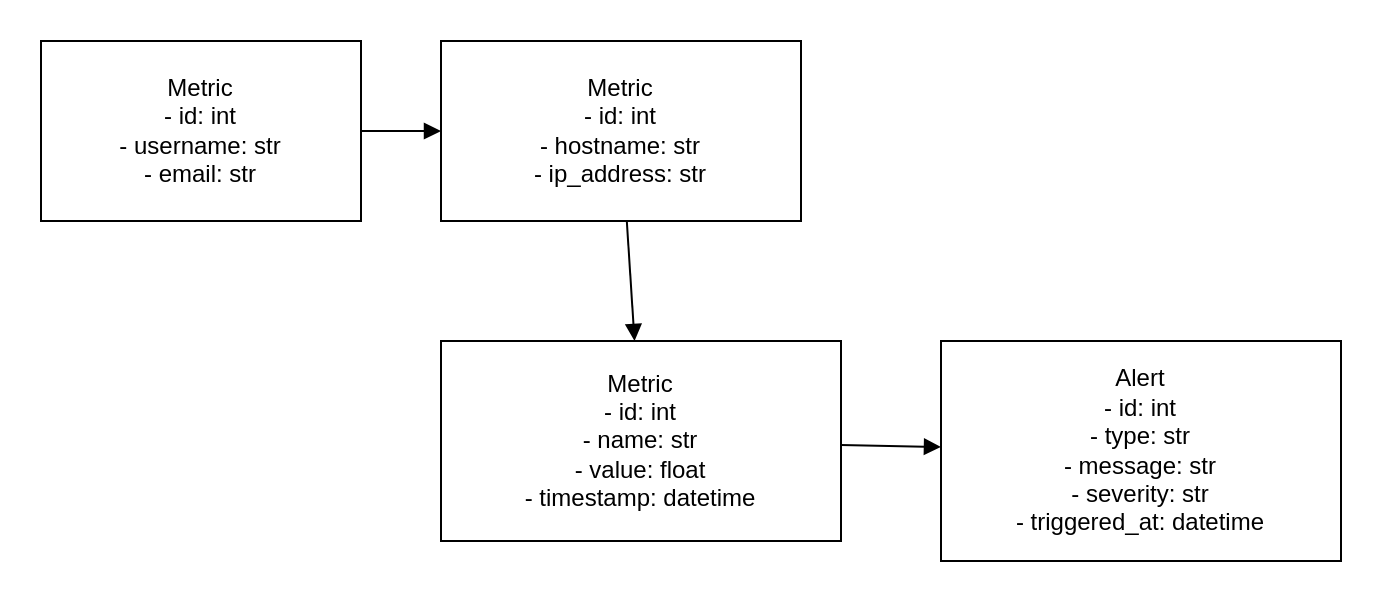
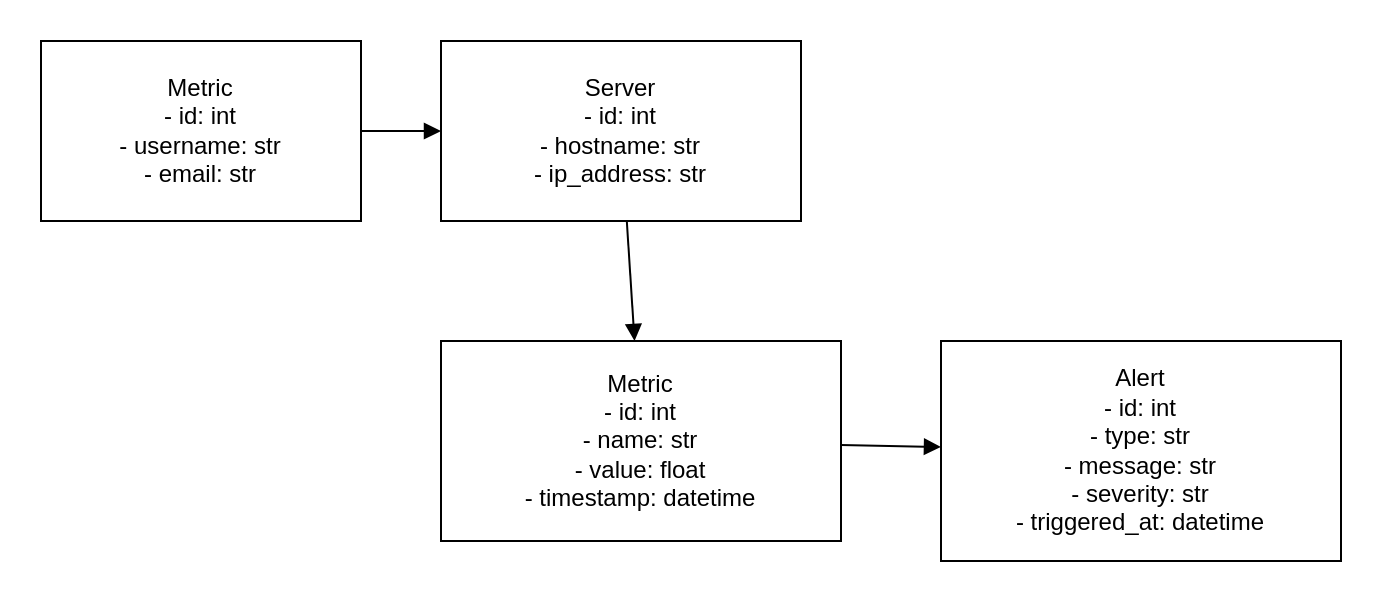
- <mxCell id="3" value="Metric&#10;- id: int&#10;- hostname: str&#10;- ip_address: str" style="shape=umlClass;whiteSpace=wrap;html=1;" vertex="1" parent="1"><mxGeometry x="220" y="20" width="180" height="90" as="geometry" /></mxCell>
+ <mxCell id="3" value="Server&#10;- id: int&#10;- hostname: str&#10;- ip_address: str" style="shape=umlClass;whiteSpace=wrap;html=1;" vertex="1" parent="1"><mxGeometry x="220" y="20" width="180" height="90" as="geometry" /></mxCell>
